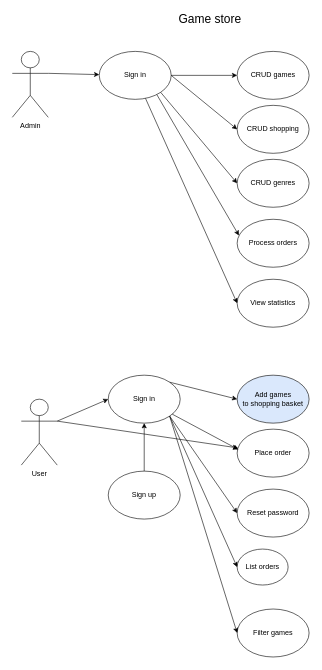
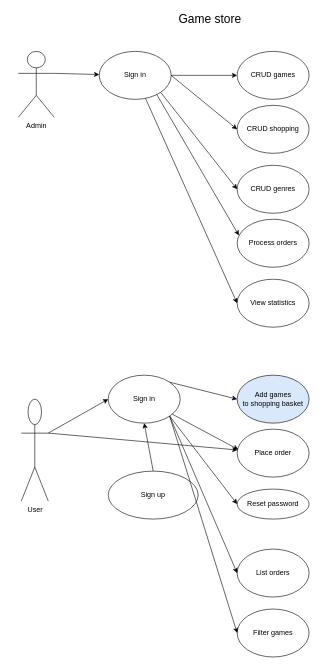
- <mxCell id="2" value="Admin" style="shape=umlActor;verticalLabelPosition=bottom;verticalAlign=top;html=1;outlineConnect=0;" vertex="1" parent="1"><mxGeometry x="20" y="85" width="60" height="110" as="geometry" /></mxCell>
+ <mxCell id="2" value="Admin" style="shape=umlActor;verticalLabelPosition=bottom;verticalAlign=top;html=1;outlineConnect=0;" vertex="1" parent="1"><mxGeometry x="30" y="85" width="60" height="110" as="geometry" /></mxCell>
- <mxCell id="13" value="CRUD genres" style="ellipse;whiteSpace=wrap;html=1;" vertex="1" parent="1"><mxGeometry x="395" y="265" width="120" height="80" as="geometry" /></mxCell>
+ <mxCell id="13" value="CRUD genres" style="ellipse;whiteSpace=wrap;html=1;" vertex="1" parent="1"><mxGeometry x="395" y="275" width="120" height="80" as="geometry" /></mxCell>
- <mxCell id="6" value="User" style="shape=umlActor;verticalLabelPosition=bottom;verticalAlign=top;html=1;outlineConnect=0;" vertex="1" parent="1"><mxGeometry x="35" y="665" width="60" height="110" as="geometry" /></mxCell>
+ <mxCell id="6" value="User" style="shape=umlActor;verticalLabelPosition=bottom;verticalAlign=top;html=1;outlineConnect=0;" vertex="1" parent="1"><mxGeometry x="35" y="665" width="45" height="170" as="geometry" /></mxCell>
- <mxCell id="8" value="Sign up" style="ellipse;whiteSpace=wrap;html=1;" vertex="1" parent="1"><mxGeometry x="180" y="785" width="120" height="80" as="geometry" /></mxCell>
+ <mxCell id="8" value="Sign up" style="ellipse;whiteSpace=wrap;html=1;" vertex="1" parent="1"><mxGeometry x="180" y="785" width="150" height="80" as="geometry" /></mxCell>
- <mxCell id="17" value="Reset password" style="ellipse;whiteSpace=wrap;html=1;" vertex="1" parent="1"><mxGeometry x="395" y="815" width="120" height="80" as="geometry" /></mxCell>
+ <mxCell id="17" value="Reset password" style="ellipse;whiteSpace=wrap;html=1;" vertex="1" parent="1"><mxGeometry x="395" y="815" width="120" height="50" as="geometry" /></mxCell>
- <mxCell id="18" value="List orders" style="ellipse;whiteSpace=wrap;html=1;" vertex="1" parent="1"><mxGeometry x="395" y="915" width="85" height="60" as="geometry" /></mxCell>
+ <mxCell id="18" value="List orders" style="ellipse;whiteSpace=wrap;html=1;" vertex="1" parent="1"><mxGeometry x="395" y="915" width="120" height="80" as="geometry" /></mxCell>
